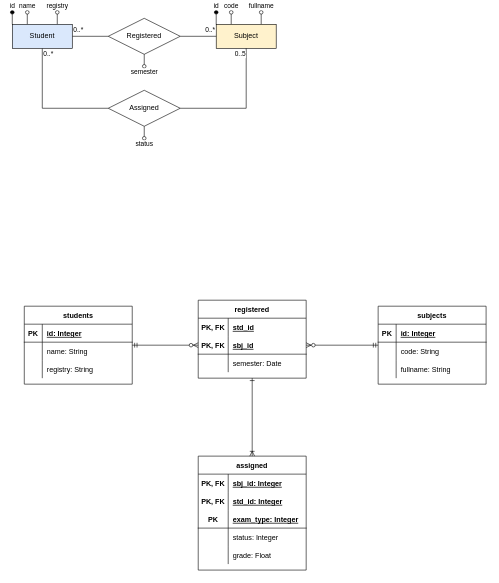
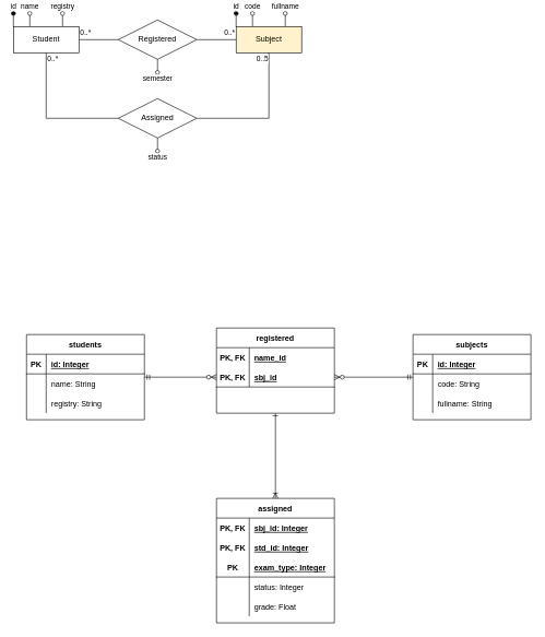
- <mxCell id="7" value="Student" style="whiteSpace=wrap;html=1;align=center;fillColor=#dae8fc;" parent="1" vertex="1"><mxGeometry x="20" y="40" width="100" height="40" as="geometry" /></mxCell>
+ <mxCell id="7" value="Student" style="whiteSpace=wrap;html=1;align=center;" parent="1" vertex="1"><mxGeometry x="20" y="40" width="100" height="40" as="geometry" /></mxCell>
- <mxCell id="31" value="std_id" style="shape=partialRectangle;connectable=0;fillColor=none;top=0;left=0;bottom=0;right=0;align=left;spacingLeft=6;fontStyle=5;overflow=hidden;" parent="29" vertex="1"><mxGeometry x="50" width="130" height="30" as="geometry" /></mxCell>
+ <mxCell id="31" value="name_id" style="shape=partialRectangle;connectable=0;fillColor=none;top=0;left=0;bottom=0;right=0;align=left;spacingLeft=6;fontStyle=5;overflow=hidden;" parent="29" vertex="1"><mxGeometry x="50" width="130" height="30" as="geometry" /></mxCell>
- <mxCell id="37" value="semester: Date" style="shape=partialRectangle;connectable=0;fillColor=none;top=0;left=0;bottom=0;right=0;align=left;spacingLeft=6;overflow=hidden;" parent="35" vertex="1"><mxGeometry x="50" width="130" height="30" as="geometry" /></mxCell>
